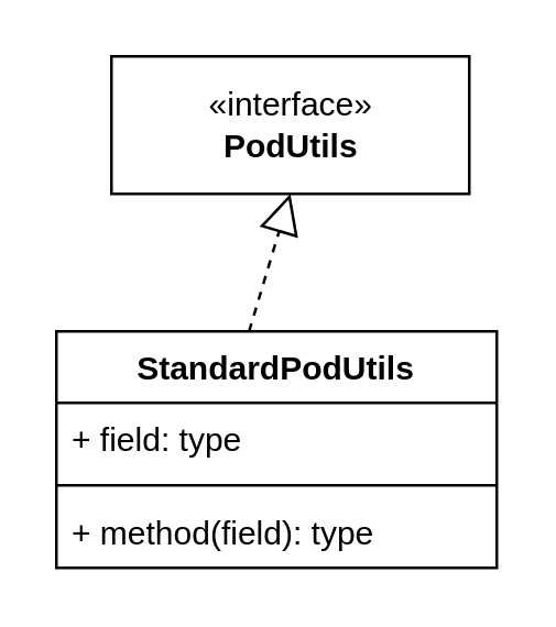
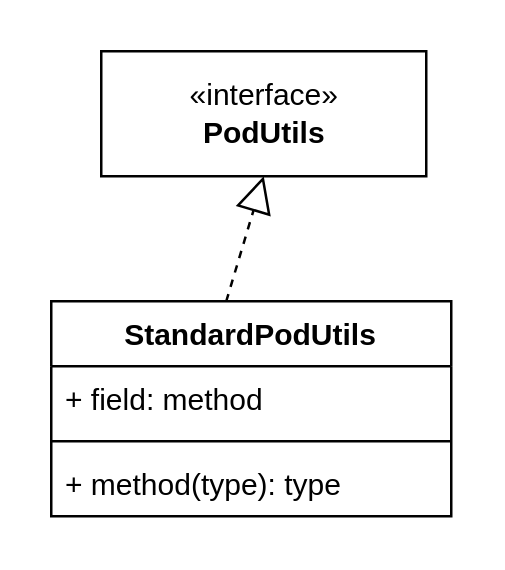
- <mxCell id="5" value="+ field: type" style="text;strokeColor=none;fillColor=none;align=left;verticalAlign=top;spacingLeft=4;spacingRight=4;overflow=hidden;rotatable=0;points=[[0,0.5],[1,0.5]];portConstraint=eastwest;" vertex="1" parent="3"><mxGeometry y="26" width="160" height="26" as="geometry" /></mxCell>
+ <mxCell id="5" value="+ field: method" style="text;strokeColor=none;fillColor=none;align=left;verticalAlign=top;spacingLeft=4;spacingRight=4;overflow=hidden;rotatable=0;points=[[0,0.5],[1,0.5]];portConstraint=eastwest;" vertex="1" parent="3"><mxGeometry y="26" width="160" height="26" as="geometry" /></mxCell>
- <mxCell id="7" value="+ method(field): type" style="text;strokeColor=none;fillColor=none;align=left;verticalAlign=top;spacingLeft=4;spacingRight=4;overflow=hidden;rotatable=0;points=[[0,0.5],[1,0.5]];portConstraint=eastwest;" vertex="1" parent="3"><mxGeometry y="60" width="160" height="26" as="geometry" /></mxCell>
+ <mxCell id="7" value="+ method(type): type" style="text;strokeColor=none;fillColor=none;align=left;verticalAlign=top;spacingLeft=4;spacingRight=4;overflow=hidden;rotatable=0;points=[[0,0.5],[1,0.5]];portConstraint=eastwest;" vertex="1" parent="3"><mxGeometry y="60" width="160" height="26" as="geometry" /></mxCell>
